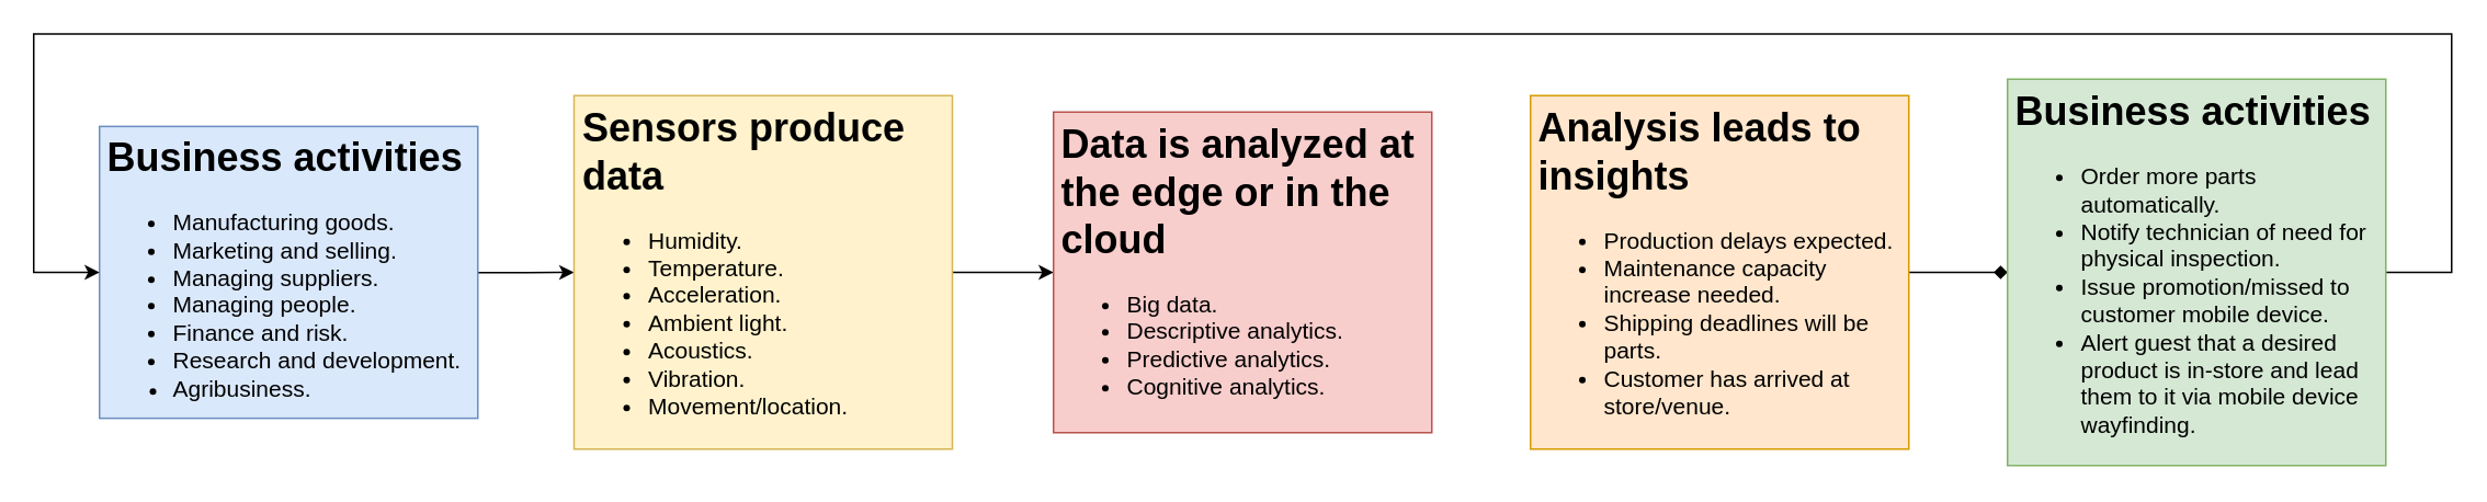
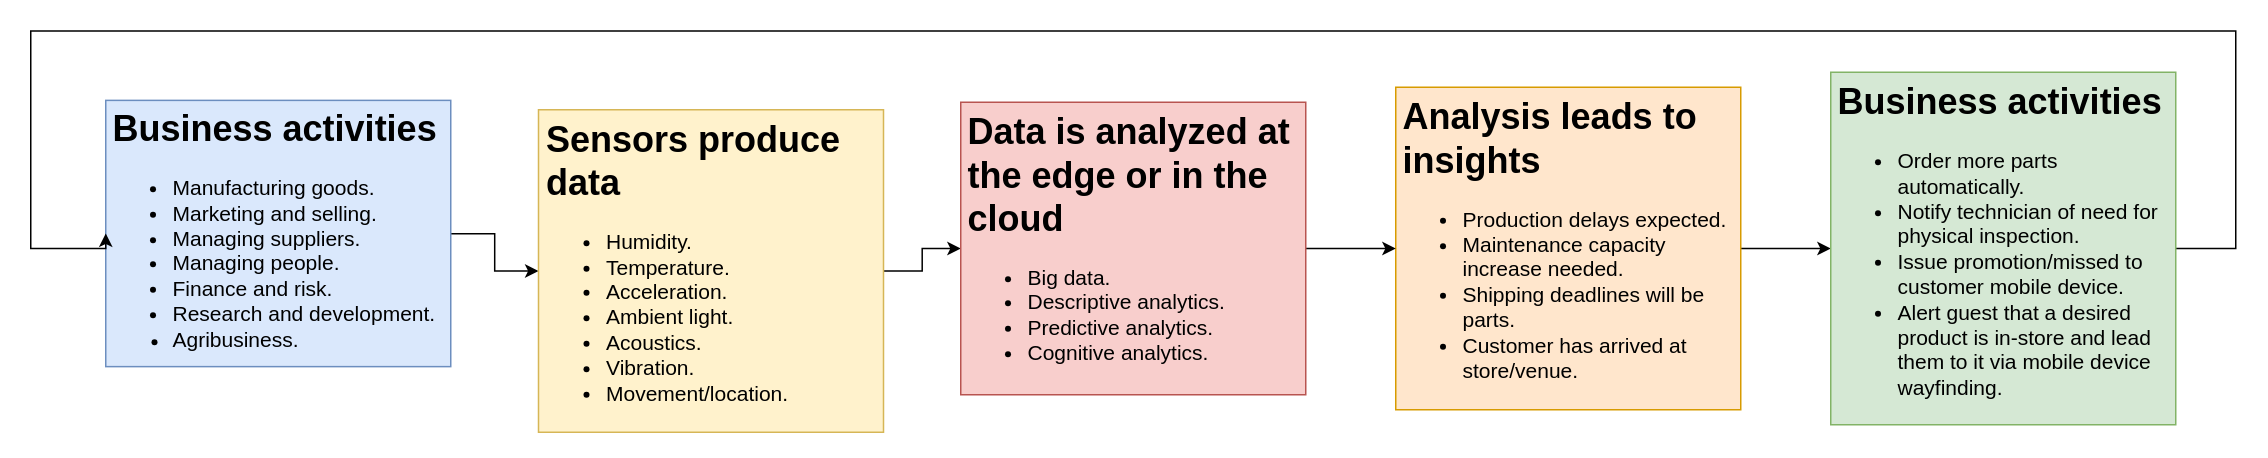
- <mxCell id="3" value="&lt;h1&gt;Business activities&lt;/h1&gt;&lt;p&gt;&lt;/p&gt;&lt;ul style=&quot;&quot;&gt;&lt;li style=&quot;font-size: 14px;&quot;&gt;Manufacturing goods.&lt;/li&gt;&lt;li style=&quot;font-size: 14px;&quot;&gt;Marketing and selling.&lt;/li&gt;&lt;li style=&quot;font-size: 14px;&quot;&gt;Managing suppliers.&lt;/li&gt;&lt;li style=&quot;font-size: 14px;&quot;&gt;Managing people.&lt;/li&gt;&lt;li style=&quot;font-size: 14px;&quot;&gt;Finance and risk.&lt;/li&gt;&lt;li style=&quot;font-size: 14px;&quot;&gt;&lt;span style=&quot;background-color: initial;&quot;&gt;Research and development.&lt;/span&gt;&lt;/li&gt;&lt;li style=&quot;&quot;&gt;&lt;span style=&quot;background-color: initial;&quot;&gt;&lt;font style=&quot;font-size: 14px;&quot;&gt;Agribusiness.&lt;/font&gt;&lt;br&gt;&lt;/span&gt;&lt;/li&gt;&lt;/ul&gt;&lt;p&gt;&lt;/p&gt;" style="text;html=1;strokeColor=#6c8ebf;fillColor=#dae8fc;spacing=5;spacingTop=-20;whiteSpace=wrap;overflow=hidden;rounded=0;" parent="1" vertex="1"><mxGeometry x="60" y="76.25" width="230" height="177.5" as="geometry" /></mxCell>
+ <mxCell id="3" value="&lt;h1&gt;Business activities&lt;/h1&gt;&lt;p&gt;&lt;/p&gt;&lt;ul style=&quot;&quot;&gt;&lt;li style=&quot;font-size: 14px;&quot;&gt;Manufacturing goods.&lt;/li&gt;&lt;li style=&quot;font-size: 14px;&quot;&gt;Marketing and selling.&lt;/li&gt;&lt;li style=&quot;font-size: 14px;&quot;&gt;Managing suppliers.&lt;/li&gt;&lt;li style=&quot;font-size: 14px;&quot;&gt;Managing people.&lt;/li&gt;&lt;li style=&quot;font-size: 14px;&quot;&gt;Finance and risk.&lt;/li&gt;&lt;li style=&quot;font-size: 14px;&quot;&gt;&lt;span style=&quot;background-color: initial;&quot;&gt;Research and development.&lt;/span&gt;&lt;/li&gt;&lt;li style=&quot;&quot;&gt;&lt;span style=&quot;background-color: initial;&quot;&gt;&lt;font style=&quot;font-size: 14px;&quot;&gt;Agribusiness.&lt;/font&gt;&lt;br&gt;&lt;/span&gt;&lt;/li&gt;&lt;/ul&gt;&lt;p&gt;&lt;/p&gt;" style="text;html=1;strokeColor=#6c8ebf;fillColor=#dae8fc;spacing=5;spacingTop=-20;whiteSpace=wrap;overflow=hidden;rounded=0;" parent="1" vertex="1"><mxGeometry x="70" y="66.25" width="230" height="177.5" as="geometry" /></mxCell>
- <mxCell id="5" value="&lt;h1&gt;Sensors produce data&lt;/h1&gt;&lt;ul style=&quot;font-size: 14px;&quot;&gt;&lt;li&gt;Humidity.&lt;/li&gt;&lt;li&gt;Temperature.&lt;/li&gt;&lt;li&gt;Acceleration.&lt;/li&gt;&lt;li&gt;Ambient light.&lt;/li&gt;&lt;li&gt;Acoustics.&lt;/li&gt;&lt;li&gt;Vibration.&lt;/li&gt;&lt;li&gt;Movement/location.&lt;/li&gt;&lt;/ul&gt;&lt;p&gt;&lt;/p&gt;" style="text;html=1;strokeColor=#d6b656;fillColor=#fff2cc;spacing=5;spacingTop=-20;whiteSpace=wrap;overflow=hidden;rounded=0;" parent="1" vertex="1"><mxGeometry x="348.5" y="57.5" width="230" height="215" as="geometry" /></mxCell>
+ <mxCell id="5" value="&lt;h1&gt;Sensors produce data&lt;/h1&gt;&lt;ul style=&quot;font-size: 14px;&quot;&gt;&lt;li&gt;Humidity.&lt;/li&gt;&lt;li&gt;Temperature.&lt;/li&gt;&lt;li&gt;Acceleration.&lt;/li&gt;&lt;li&gt;Ambient light.&lt;/li&gt;&lt;li&gt;Acoustics.&lt;/li&gt;&lt;li&gt;Vibration.&lt;/li&gt;&lt;li&gt;Movement/location.&lt;/li&gt;&lt;/ul&gt;&lt;p&gt;&lt;/p&gt;" style="text;html=1;strokeColor=#d6b656;fillColor=#fff2cc;spacing=5;spacingTop=-20;whiteSpace=wrap;overflow=hidden;rounded=0;" parent="1" vertex="1"><mxGeometry x="358.5" y="72.5" width="230" height="215" as="geometry" /></mxCell>
+ <mxCell id="8" style="edgeStyle=orthogonalEdgeStyle;rounded=0;orthogonalLoop=1;jettySize=auto;html=1;" parent="1" source="9" target="7" edge="1"><mxGeometry relative="1" as="geometry" /></mxCell>
- <mxCell id="6" style="edgeStyle=orthogonalEdgeStyle;rounded=0;orthogonalLoop=1;jettySize=auto;html=1;endArrow=diamond;" parent="1" source="7" target="11" edge="1"><mxGeometry relative="1" as="geometry" /></mxCell>
+ <mxCell id="6" style="edgeStyle=orthogonalEdgeStyle;rounded=0;orthogonalLoop=1;jettySize=auto;html=1;" parent="1" source="7" target="11" edge="1"><mxGeometry relative="1" as="geometry" /></mxCell>
